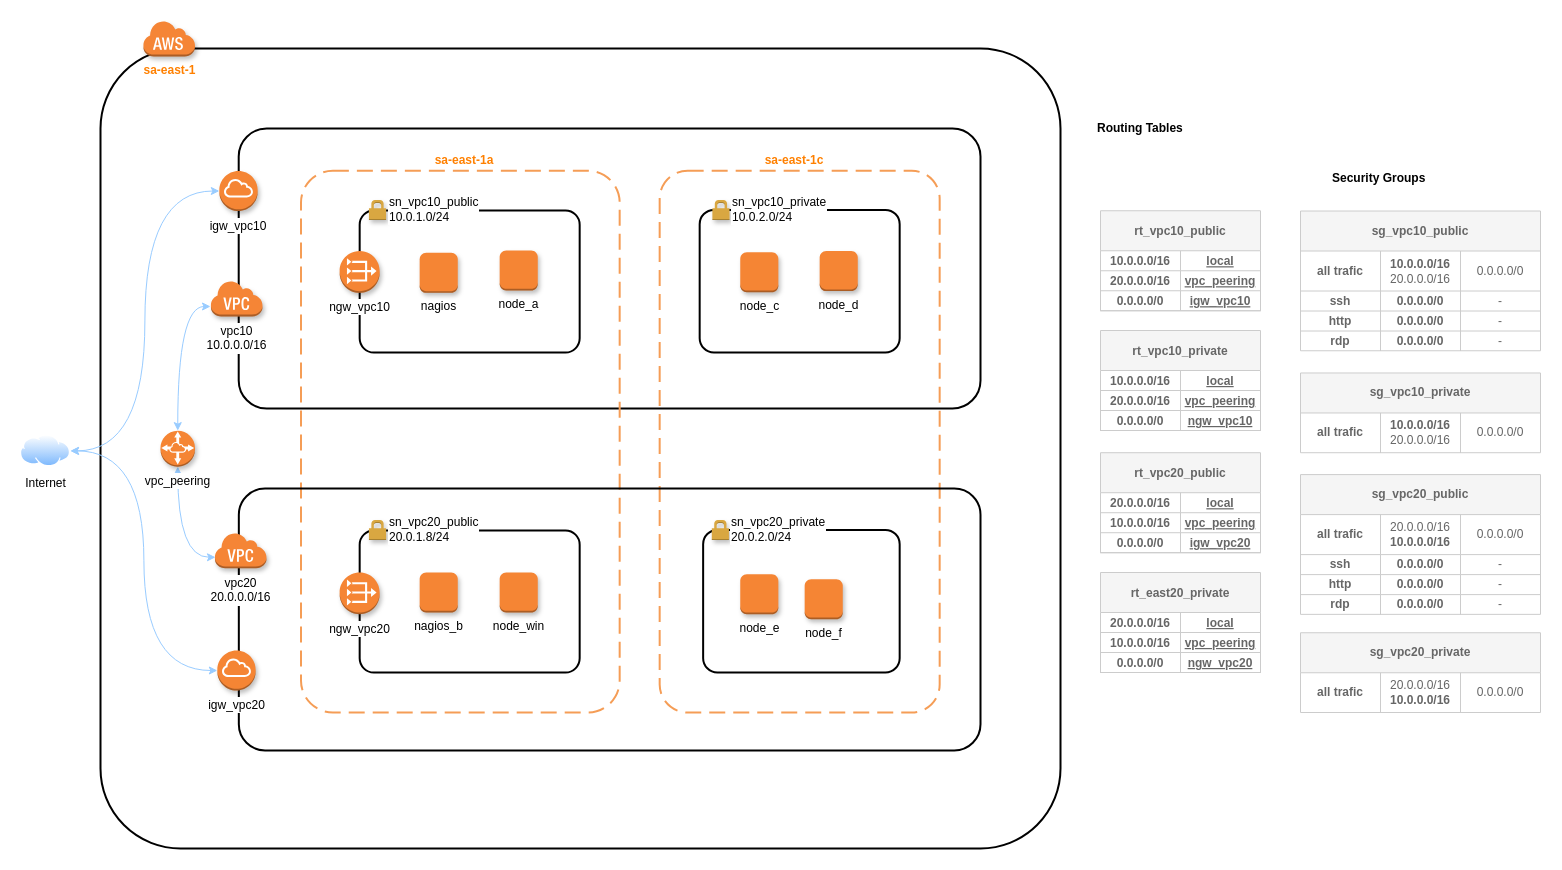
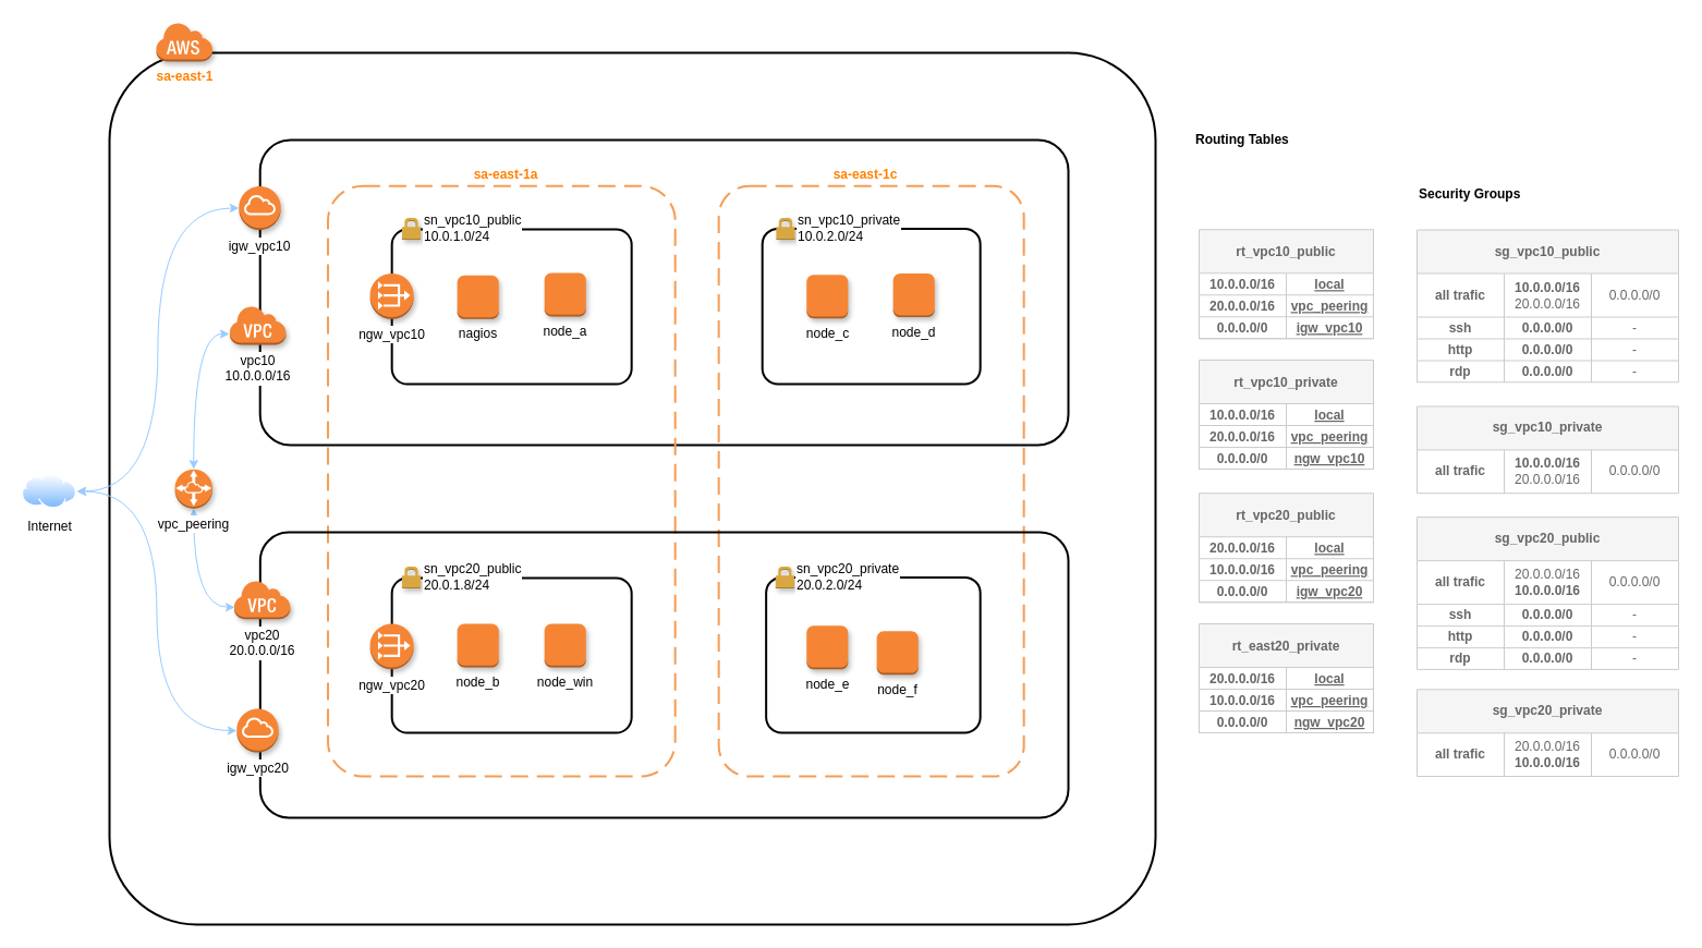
- <mxCell id="34" value="Security Groups" style="text;html=1;strokeColor=none;fillColor=none;align=left;verticalAlign=middle;whiteSpace=wrap;rounded=1;fontStyle=1;shadow=1;sketch=0;glass=0;" parent="1" vertex="1"><mxGeometry x="1330" y="168.25" width="174" height="20" as="geometry" /></mxCell>
+ <mxCell id="34" value="Security Groups" style="text;html=1;strokeColor=none;fillColor=none;align=left;verticalAlign=middle;whiteSpace=wrap;rounded=1;fontStyle=1;shadow=1;sketch=0;glass=0;" parent="1" vertex="1"><mxGeometry x="1300" y="168.25" width="174" height="20" as="geometry" /></mxCell>
- <mxCell id="25" value="nagios_b" style="outlineConnect=0;dashed=0;verticalLabelPosition=bottom;verticalAlign=top;align=center;html=1;shape=mxgraph.aws3.instance;fillColor=#F58534;shadow=1;sketch=0;" parent="1" vertex="1"><mxGeometry x="419.17" y="571.98" width="38.1" height="40" as="geometry" /></mxCell>
+ <mxCell id="25" value="node_b" style="outlineConnect=0;dashed=0;verticalLabelPosition=bottom;verticalAlign=top;align=center;html=1;shape=mxgraph.aws3.instance;fillColor=#F58534;shadow=1;sketch=0;" parent="1" vertex="1"><mxGeometry x="419.17" y="571.98" width="38.1" height="40" as="geometry" /></mxCell>
